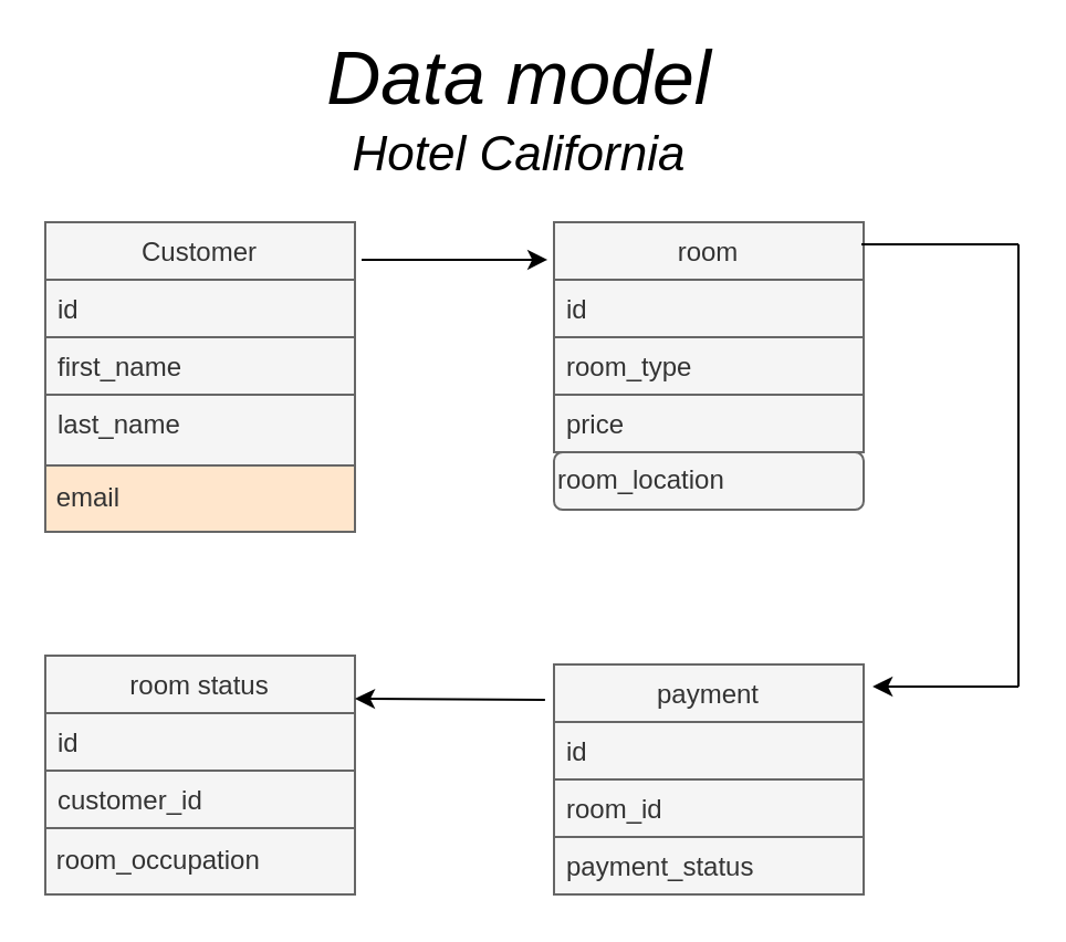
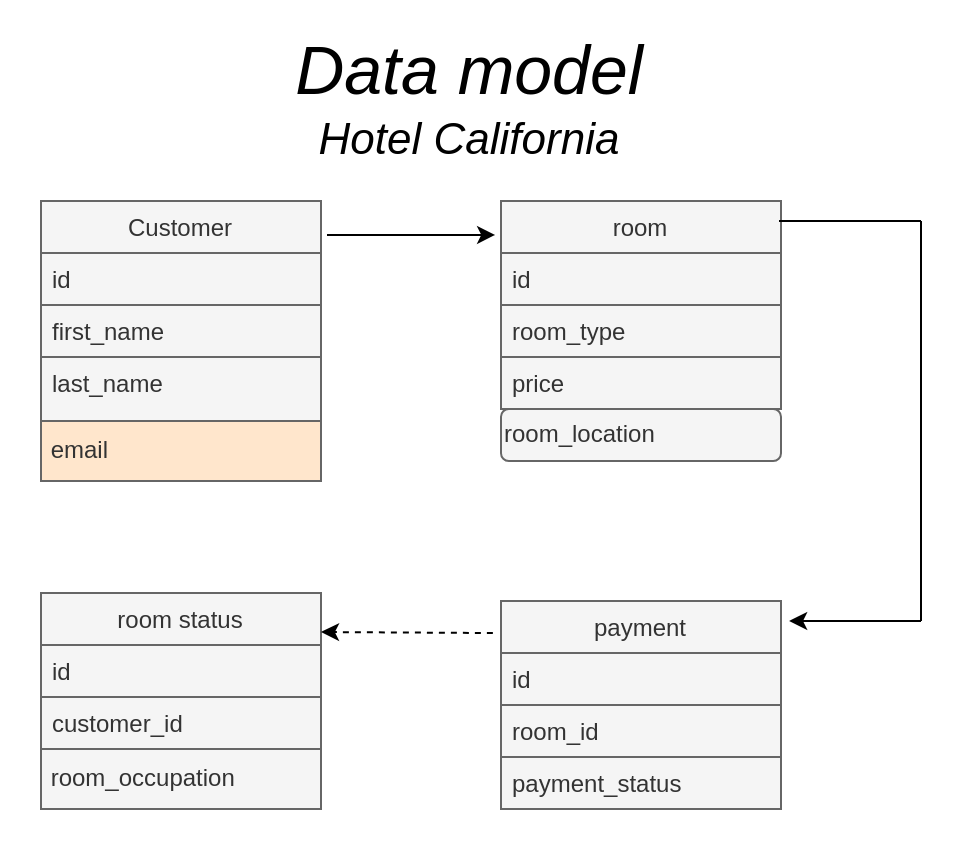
- <mxCell id="24" value="" style="endArrow=classic;html=1;exitX=-0.029;exitY=0.154;exitDx=0;exitDy=0;exitPerimeter=0;entryX=1;entryY=0.25;entryDx=0;entryDy=0;" edge="1" parent="1" source="14" target="21"><mxGeometry width="50" height="50" relative="1" as="geometry"><mxPoint x="220" y="330" as="sourcePoint" /><mxPoint x="270" y="280" as="targetPoint" /></mxGeometry></mxCell>
+ <mxCell id="24" value="" style="endArrow=classic;html=1;exitX=-0.029;exitY=0.154;exitDx=0;exitDy=0;exitPerimeter=0;entryX=1;entryY=0.25;entryDx=0;entryDy=0;dashed=1;" edge="1" parent="1" source="14" target="21"><mxGeometry width="50" height="50" relative="1" as="geometry"><mxPoint x="220" y="330" as="sourcePoint" /><mxPoint x="270" y="280" as="targetPoint" /></mxGeometry></mxCell>
